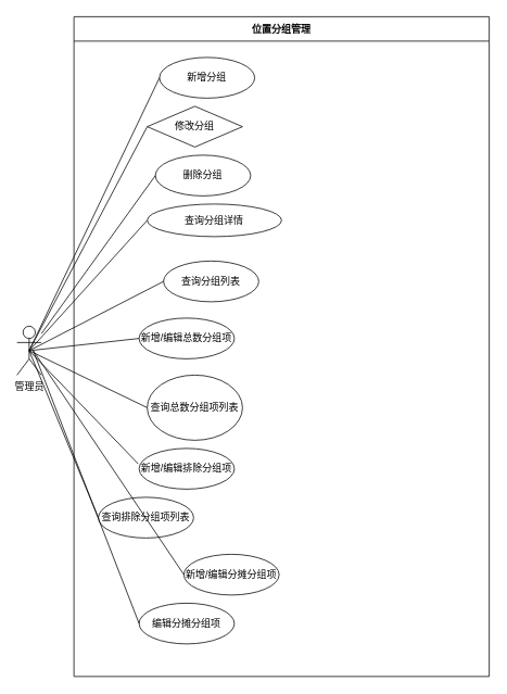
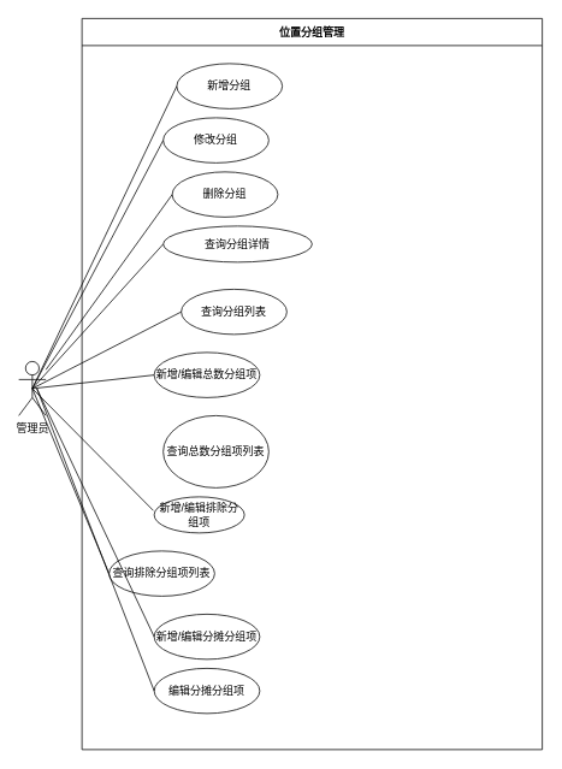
- <mxCell id="4" value="修改分组" style="rhombus;whiteSpace=wrap;html=1;" vertex="1" parent="2"><mxGeometry x="90" y="110" width="117" height="50" as="geometry" /></mxCell>
+ <mxCell id="4" value="修改分组" style="ellipse;whiteSpace=wrap;html=1;" vertex="1" parent="2"><mxGeometry x="90" y="110" width="117" height="50" as="geometry" /></mxCell>
- <mxCell id="20" value="" style="endArrow=none;html=1;rounded=0;entryX=0;entryY=0.5;entryDx=0;entryDy=0;exitX=0.5;exitY=0.5;exitDx=0;exitDy=0;exitPerimeter=0;" edge="1" parent="1" source="14" target="8"><mxGeometry width="50" height="50" relative="1" as="geometry"><mxPoint x="45" y="440" as="sourcePoint" /><mxPoint x="200" y="415" as="targetPoint" /></mxGeometry></mxCell>
- <mxCell id="9" value="新增/编辑排除分组项" style="ellipse;whiteSpace=wrap;html=1;" vertex="1" parent="2"><mxGeometry x="80" y="530" width="117" height="50" as="geometry" /></mxCell>
+ <mxCell id="9" value="新增/编辑排除分组项" style="ellipse;whiteSpace=wrap;html=1;" vertex="1" parent="2"><mxGeometry x="80" y="530" width="100" height="40" as="geometry" /></mxCell>
- <mxCell id="11" value="新增/编辑分摊分组项" style="ellipse;whiteSpace=wrap;html=1;" vertex="1" parent="2"><mxGeometry x="135" y="660" width="117" height="50" as="geometry" /></mxCell>
+ <mxCell id="11" value="新增/编辑分摊分组项" style="ellipse;whiteSpace=wrap;html=1;" vertex="1" parent="2"><mxGeometry x="80" y="660" width="117" height="50" as="geometry" /></mxCell>
